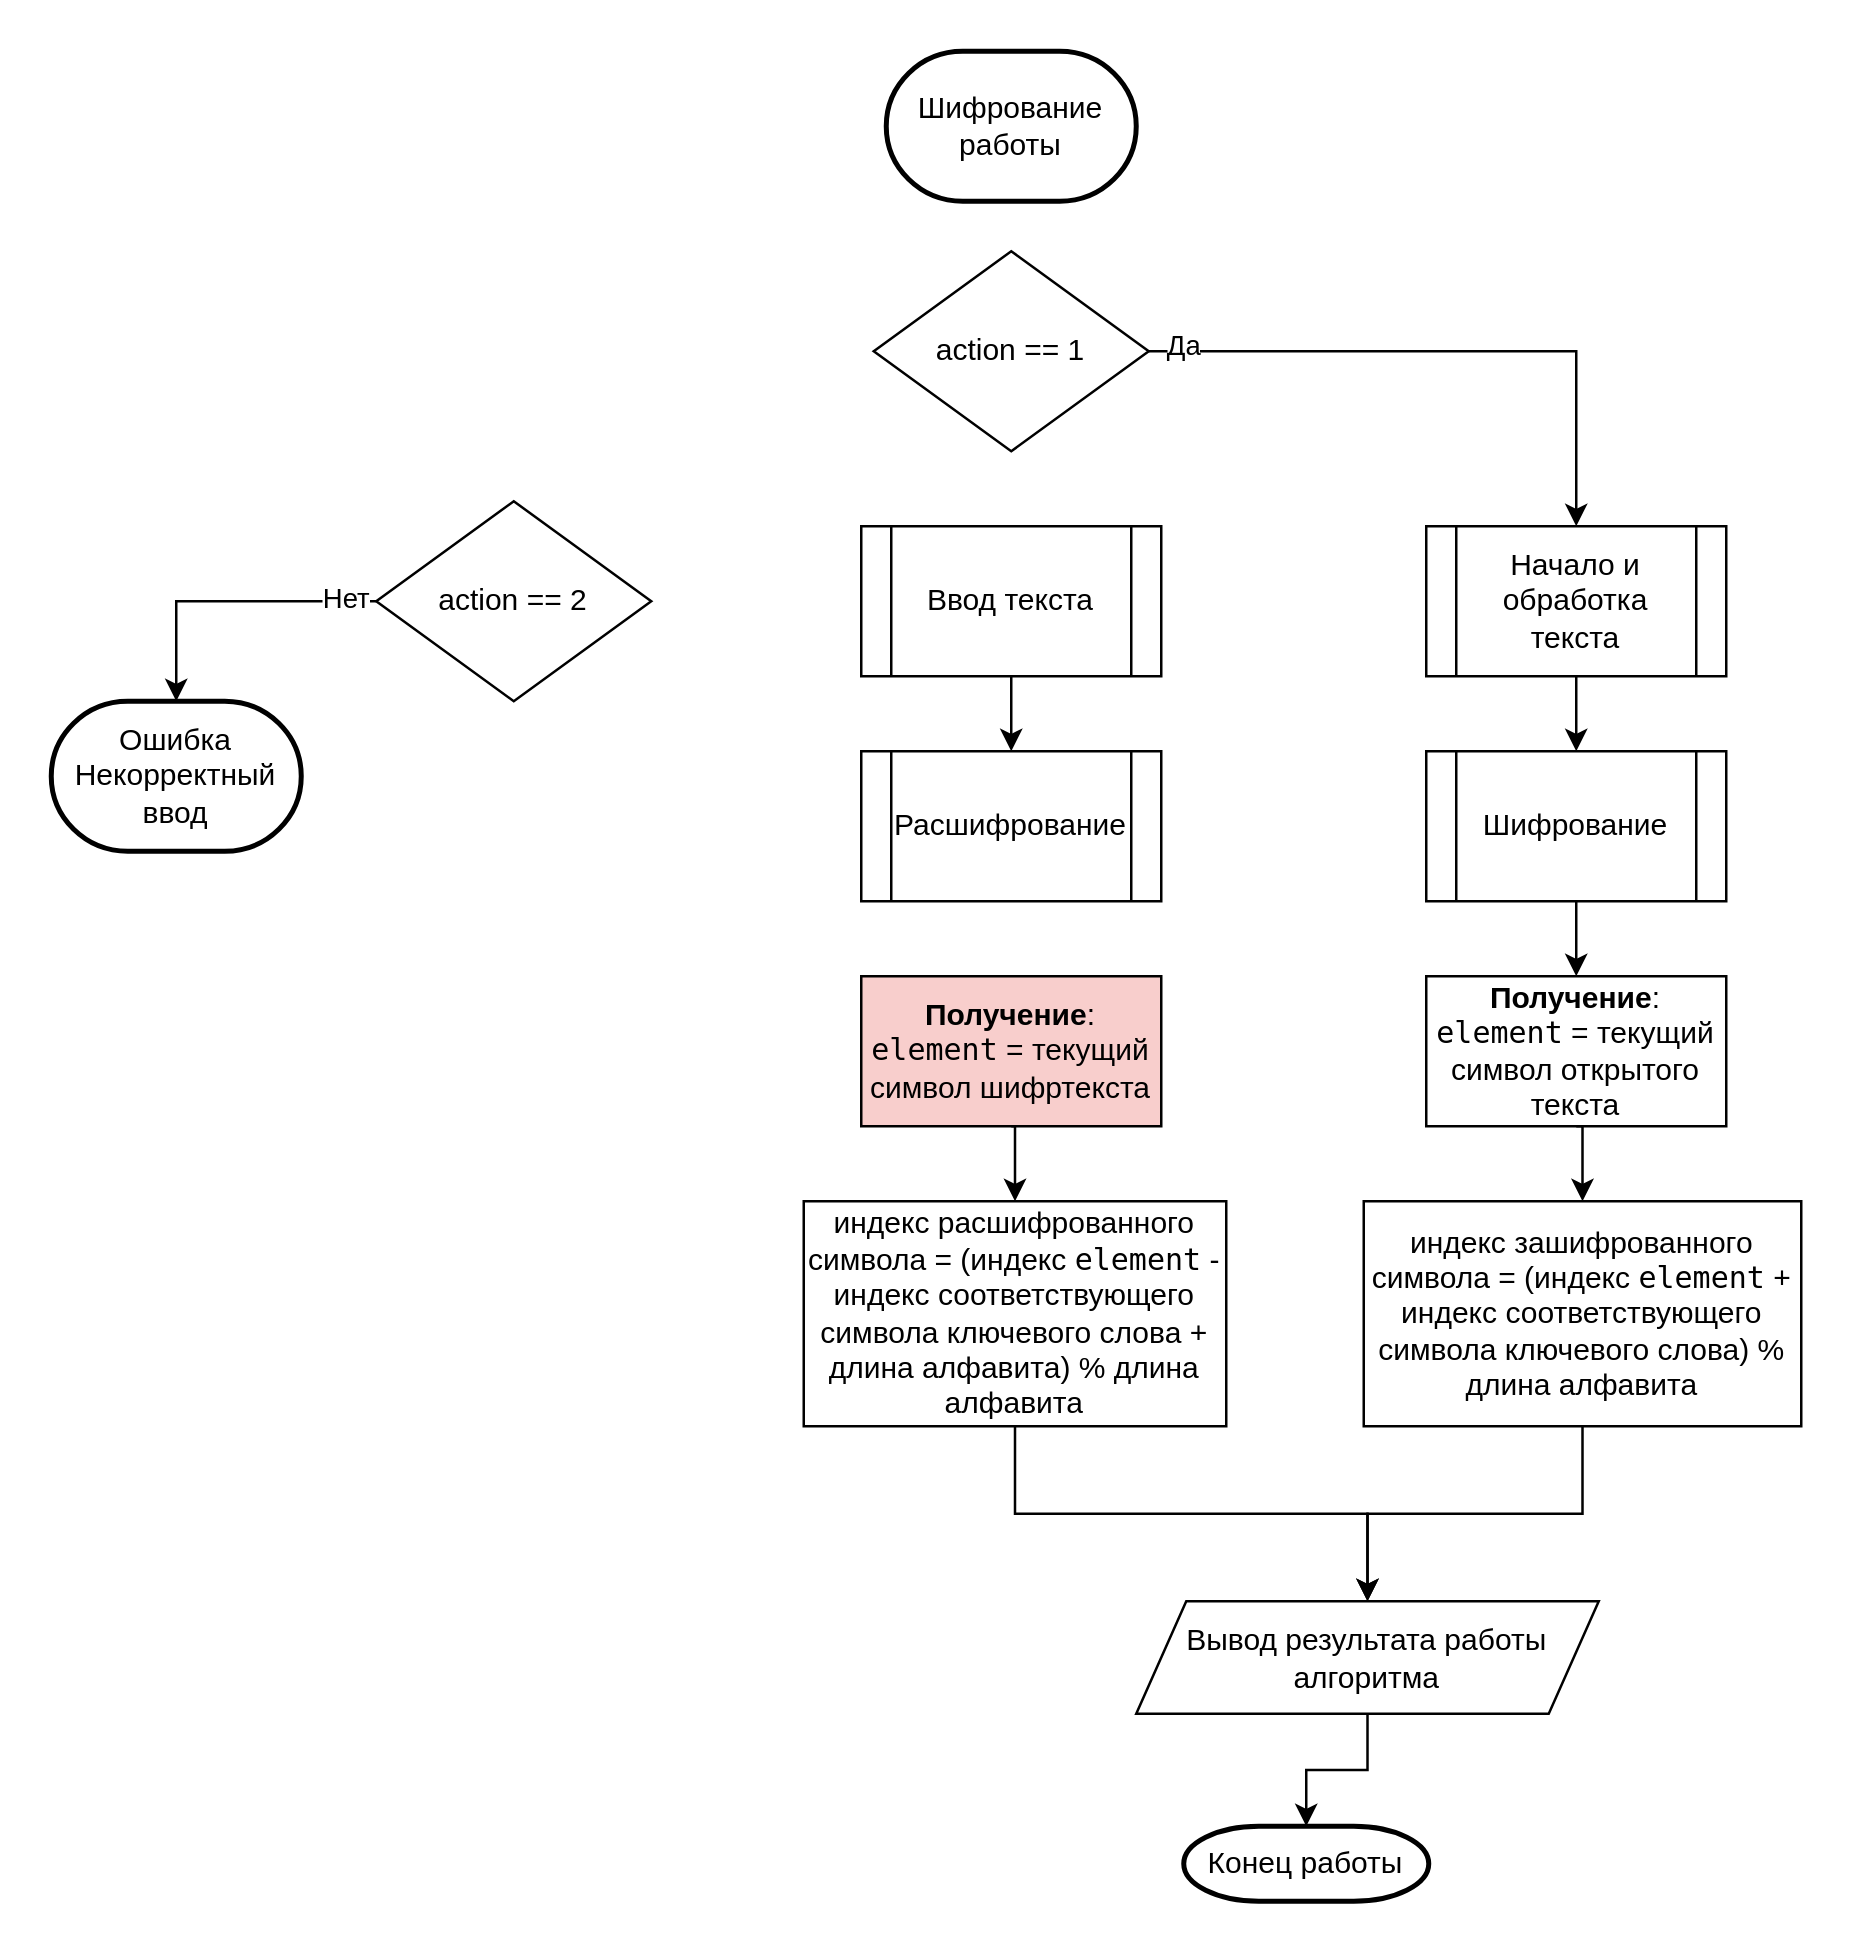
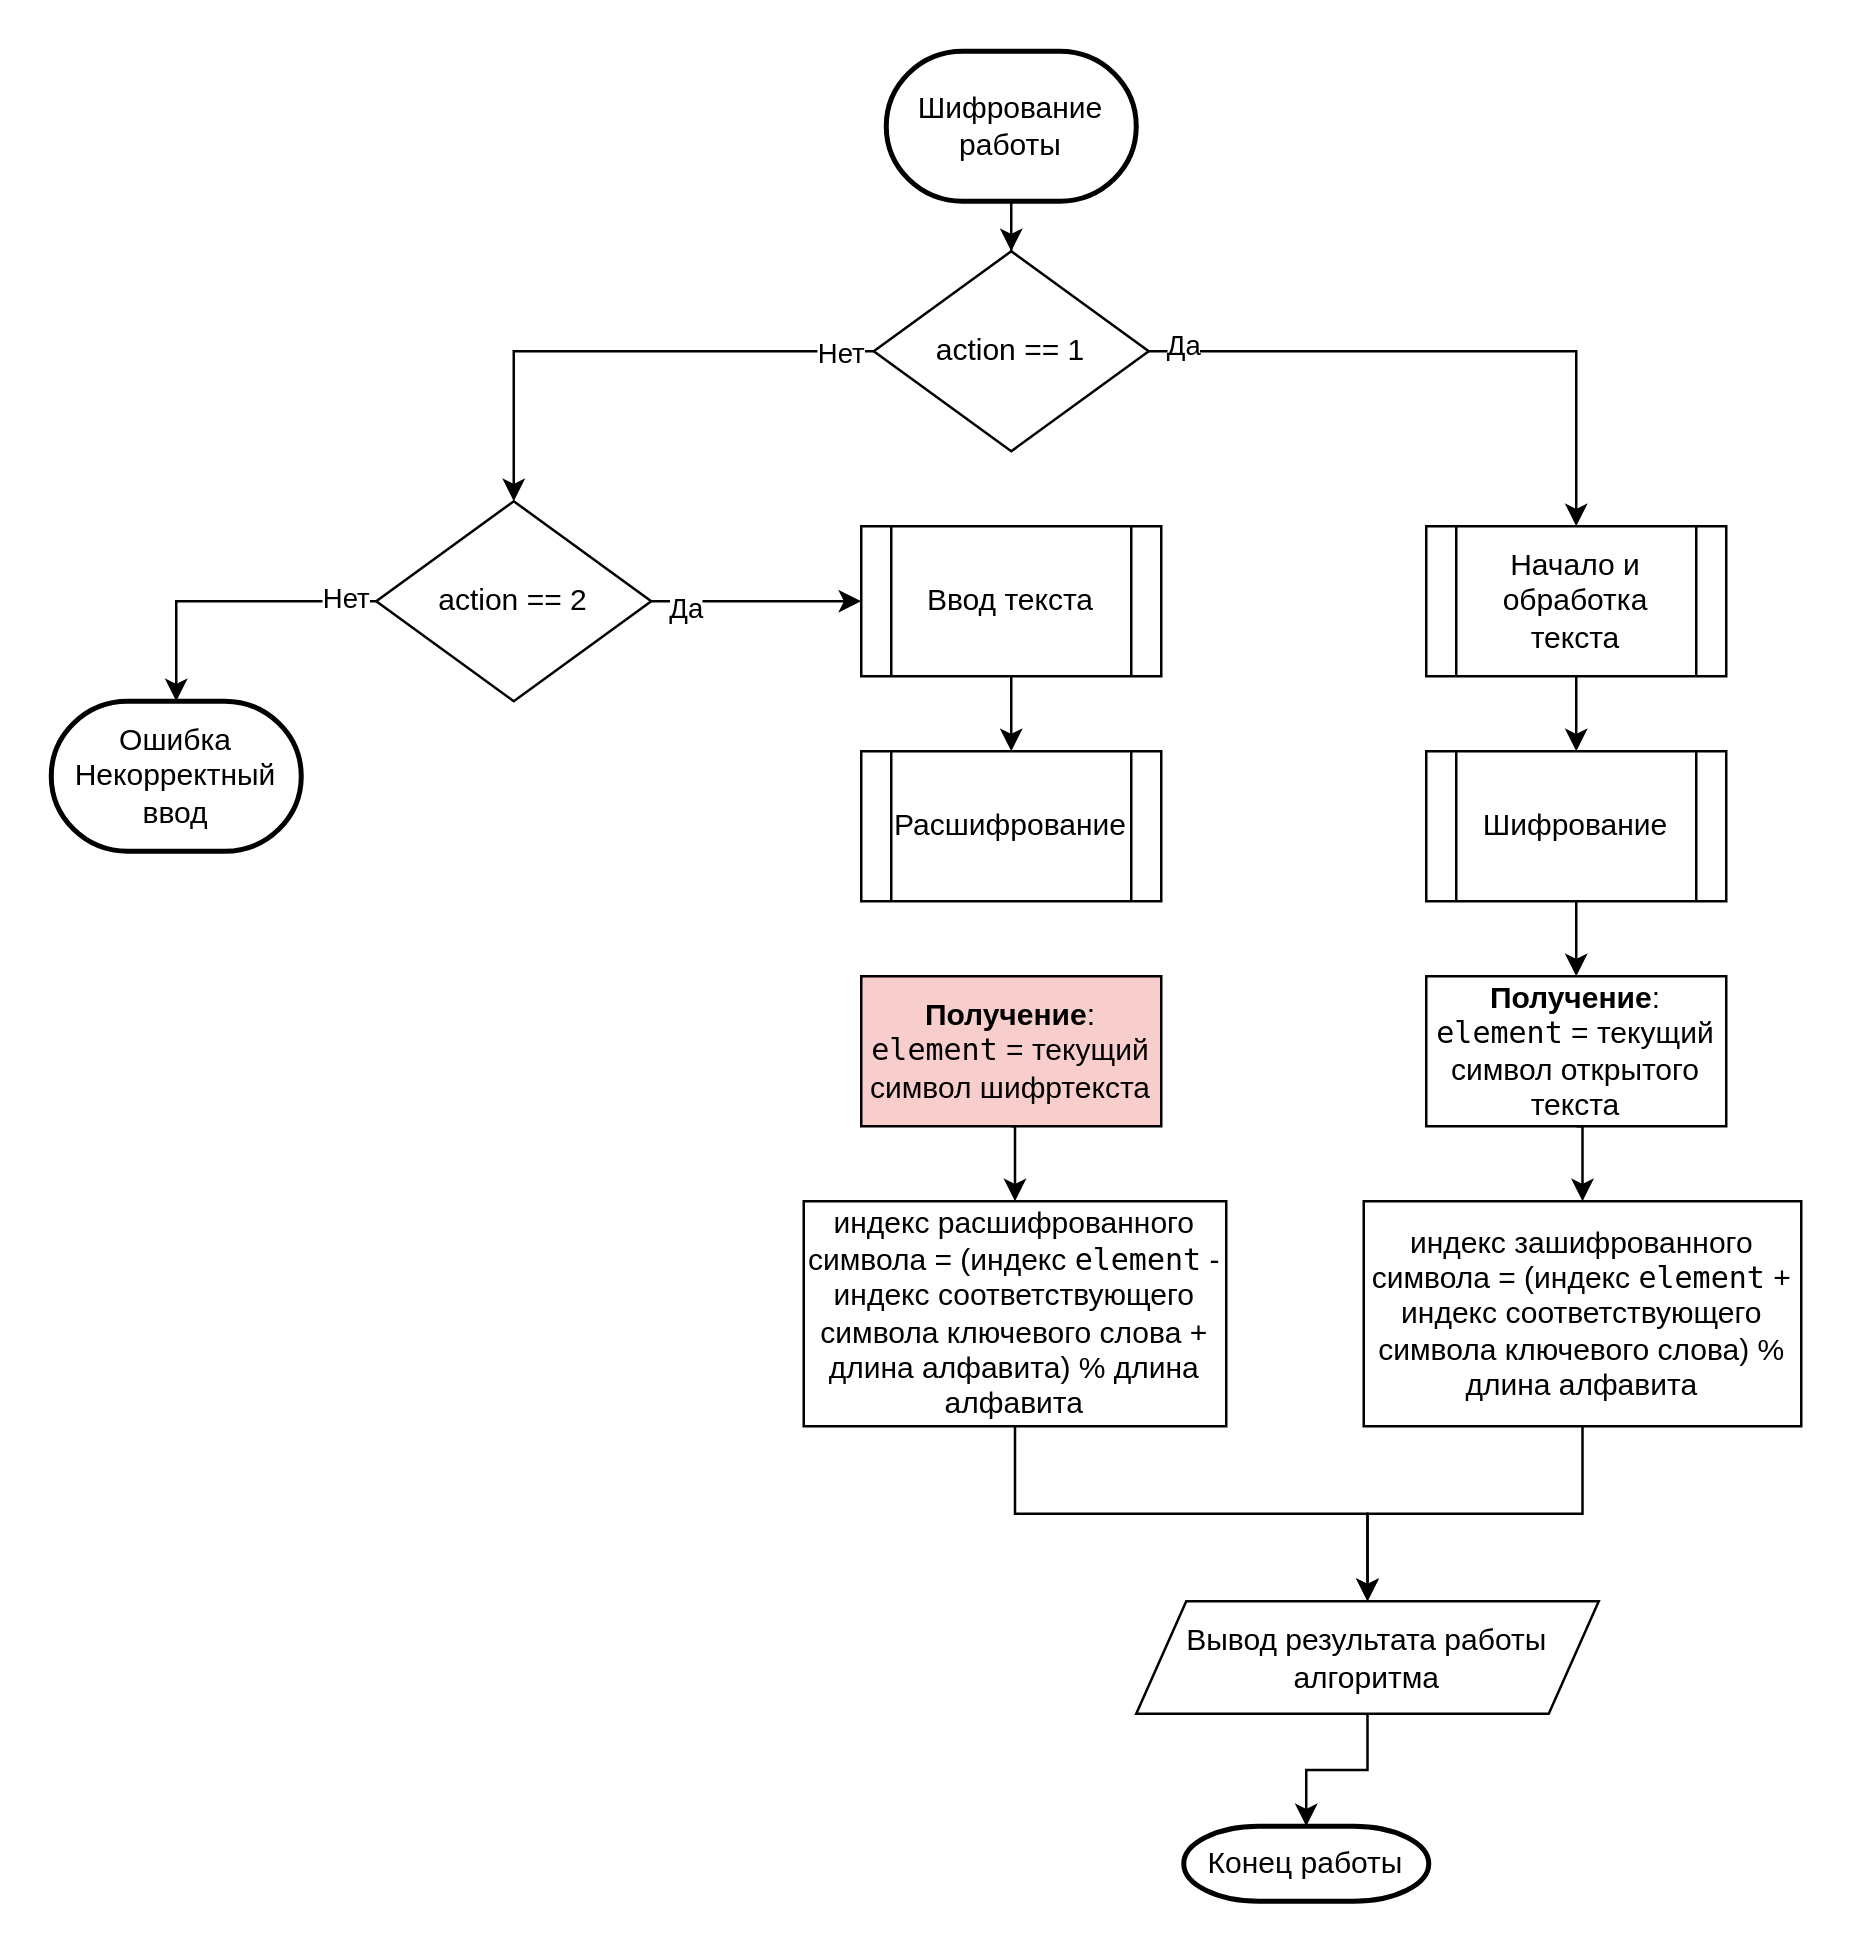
+ <mxCell id="2" style="edgeStyle=orthogonalEdgeStyle;rounded=0;orthogonalLoop=1;jettySize=auto;html=1;exitX=0.5;exitY=1;exitDx=0;exitDy=0;exitPerimeter=0;" edge="1" parent="1" source="3" target="8"><mxGeometry relative="1" as="geometry" /></mxCell>
+ <mxCell id="4" style="edgeStyle=orthogonalEdgeStyle;rounded=0;orthogonalLoop=1;jettySize=auto;html=1;exitX=0;exitY=0.5;exitDx=0;exitDy=0;entryX=0.5;entryY=0;entryDx=0;entryDy=0;" edge="1" parent="1" source="8" target="11"><mxGeometry relative="1" as="geometry" /></mxCell>
+ <mxCell id="5" value="Нет" style="edgeLabel;html=1;align=center;verticalAlign=middle;resizable=0;points=[];" vertex="1" connectable="0" parent="4"><mxGeometry x="-0.863" relative="1" as="geometry"><mxPoint as="offset" /></mxGeometry></mxCell>
+ <mxCell id="9" style="edgeStyle=orthogonalEdgeStyle;rounded=0;orthogonalLoop=1;jettySize=auto;html=1;exitX=1;exitY=0.5;exitDx=0;exitDy=0;entryX=0;entryY=0.5;entryDx=0;entryDy=0;" edge="1" parent="1" source="11" target="16"><mxGeometry relative="1" as="geometry" /></mxCell>
+ <mxCell id="10" value="Да" style="edgeLabel;html=1;align=center;verticalAlign=middle;resizable=0;points=[];" vertex="1" connectable="0" parent="9"><mxGeometry x="-0.691" y="-2" relative="1" as="geometry"><mxPoint as="offset" /></mxGeometry></mxCell>
